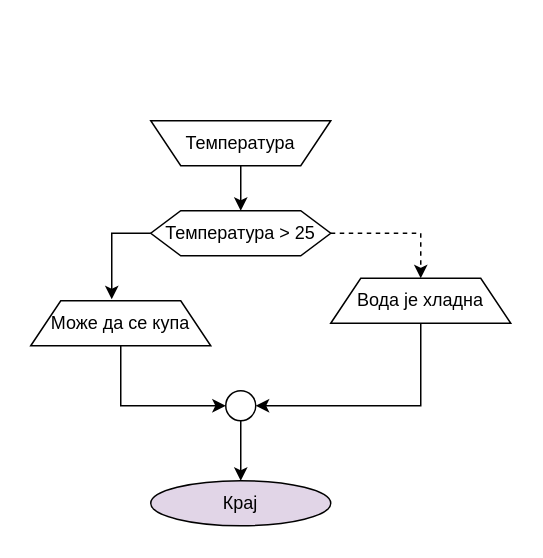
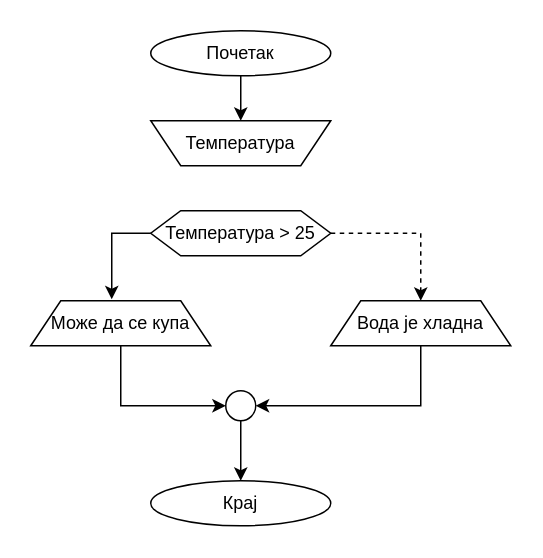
+ <mxCell id="3" value="Почетак" style="ellipse;whiteSpace=wrap;html=1;" vertex="1" parent="1"><mxGeometry x="100" y="20" width="120" height="30" as="geometry" /></mxCell>
+ <mxCell id="2" style="edgeStyle=orthogonalEdgeStyle;rounded=0;orthogonalLoop=1;jettySize=auto;html=1;exitX=0.5;exitY=1;exitDx=0;exitDy=0;entryX=0.5;entryY=1;entryDx=0;entryDy=0;" edge="1" parent="1" source="3" target="5"><mxGeometry relative="1" as="geometry" /></mxCell>
- <mxCell id="4" value="" style="edgeStyle=orthogonalEdgeStyle;rounded=0;orthogonalLoop=1;jettySize=auto;html=1;" edge="1" parent="1" source="5" target="8"><mxGeometry relative="1" as="geometry" /></mxCell>
- <mxCell id="12" value="Вода је хладна" style="shape=trapezoid;perimeter=trapezoidPerimeter;whiteSpace=wrap;html=1;fixedSize=1;" vertex="1" parent="1"><mxGeometry x="220" y="185" width="120" height="30" as="geometry" /></mxCell>
+ <mxCell id="12" value="Вода је хладна" style="shape=trapezoid;perimeter=trapezoidPerimeter;whiteSpace=wrap;html=1;fixedSize=1;" vertex="1" parent="1"><mxGeometry x="220" y="200" width="120" height="30" as="geometry" /></mxCell>
- <mxCell id="13" value="Крај" style="ellipse;whiteSpace=wrap;html=1;fillColor=#e1d5e7;" vertex="1" parent="1"><mxGeometry x="100" y="320" width="120" height="30" as="geometry" /></mxCell>
+ <mxCell id="13" value="Крај" style="ellipse;whiteSpace=wrap;html=1;" vertex="1" parent="1"><mxGeometry x="100" y="320" width="120" height="30" as="geometry" /></mxCell>
